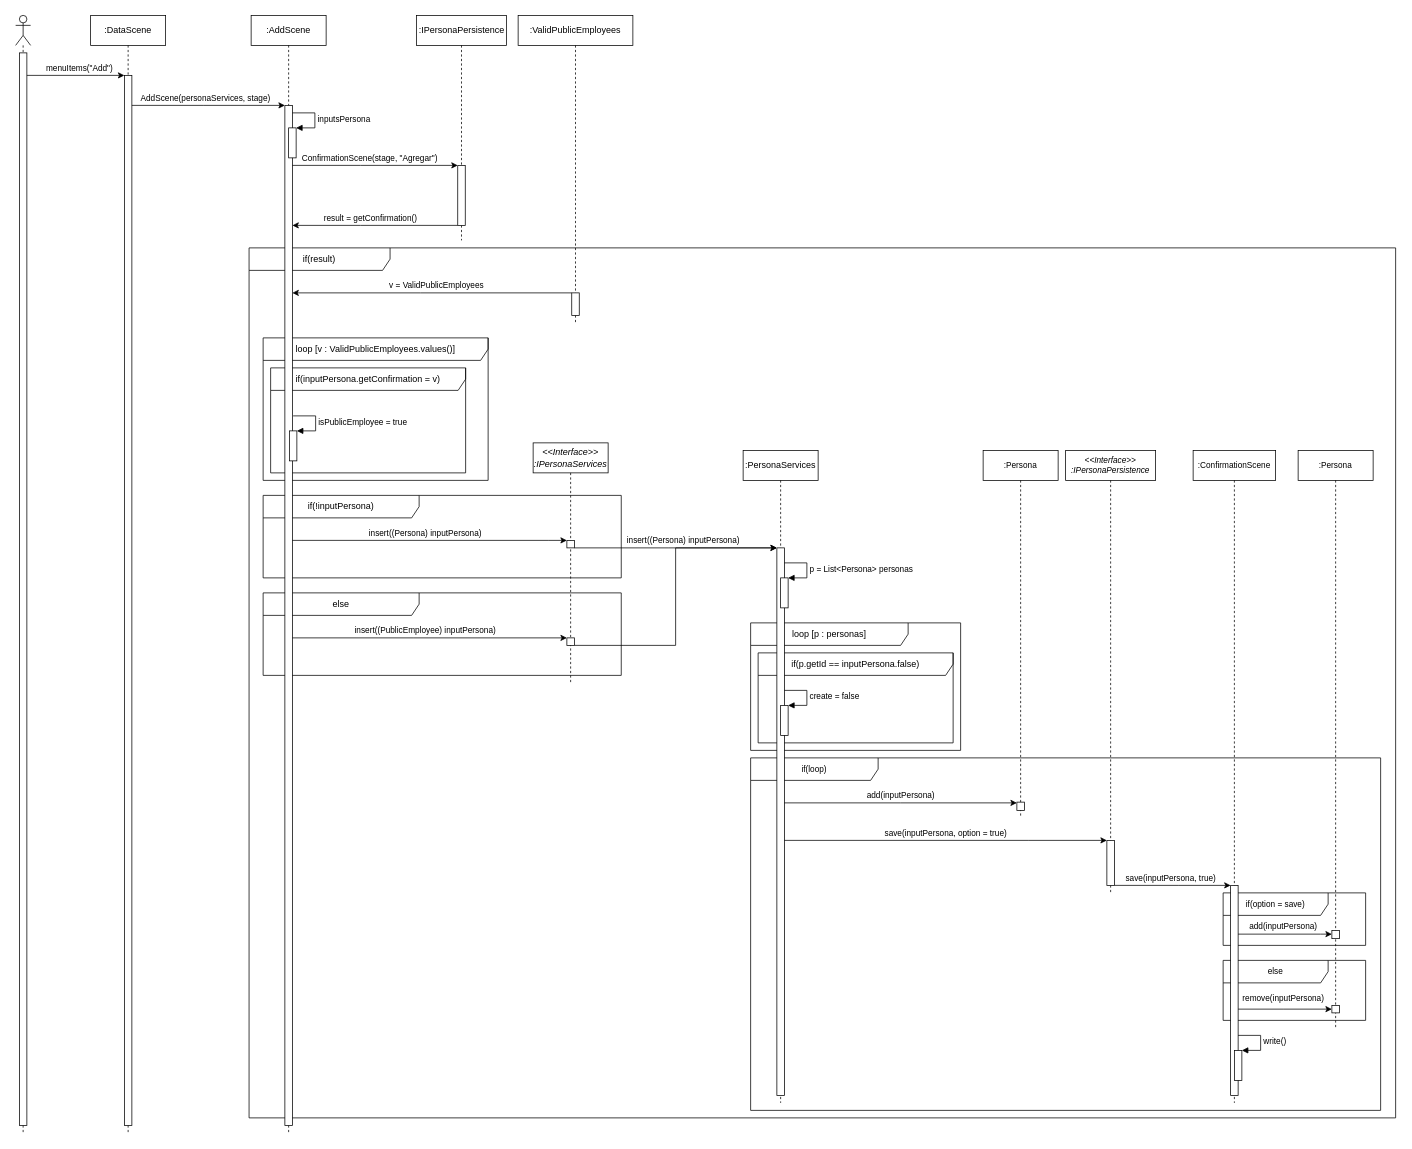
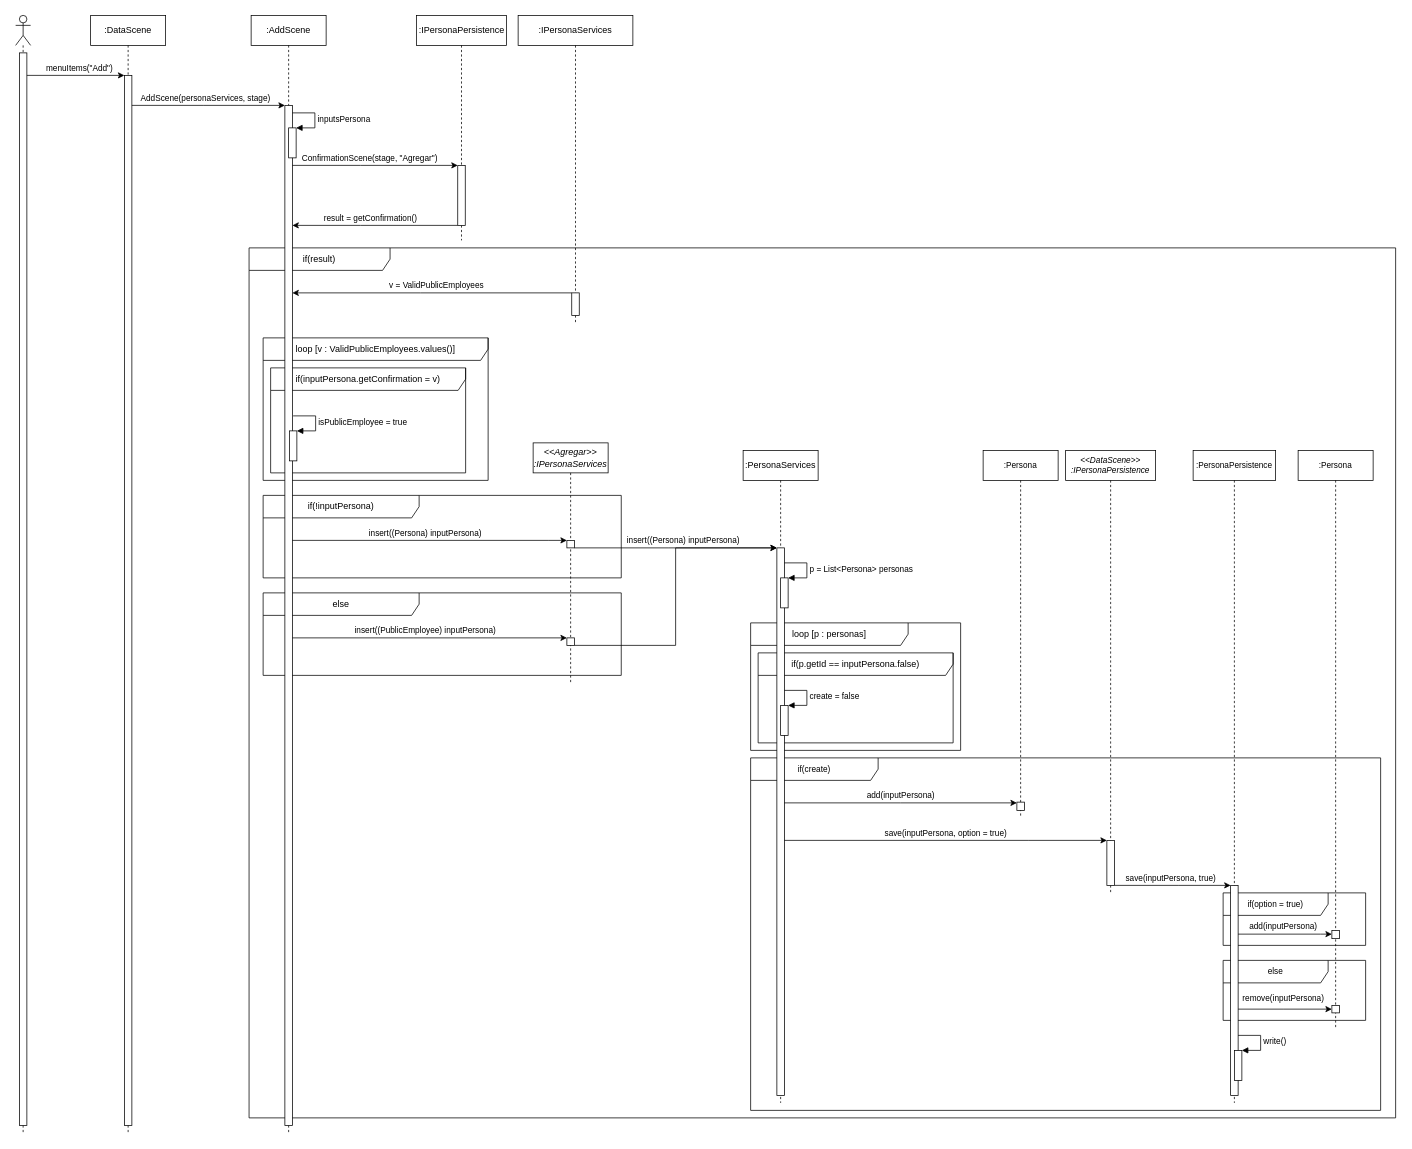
- <mxCell id="28" value=":ValidPublicEmployees" style="shape=umlLifeline;perimeter=lifelinePerimeter;whiteSpace=wrap;html=1;container=1;collapsible=0;recursiveResize=0;outlineConnect=0;" parent="1" vertex="1"><mxGeometry x="690" y="20" width="153" height="410" as="geometry" /></mxCell>
+ <mxCell id="28" value=":IPersonaServices" style="shape=umlLifeline;perimeter=lifelinePerimeter;whiteSpace=wrap;html=1;container=1;collapsible=0;recursiveResize=0;outlineConnect=0;" parent="1" vertex="1"><mxGeometry x="690" y="20" width="153" height="410" as="geometry" /></mxCell>
- <mxCell id="31" value="&amp;lt;&amp;lt;Interface&amp;gt;&amp;gt;&lt;br&gt;:IPersonaServices" style="shape=umlLifeline;perimeter=lifelinePerimeter;whiteSpace=wrap;html=1;container=1;collapsible=0;recursiveResize=0;outlineConnect=0;fontStyle=2" parent="1" vertex="1"><mxGeometry x="710" y="590" width="100" height="320" as="geometry" /></mxCell>
+ <mxCell id="31" value="&amp;lt;&amp;lt;Agregar&amp;gt;&amp;gt;&lt;br&gt;:IPersonaServices" style="shape=umlLifeline;perimeter=lifelinePerimeter;whiteSpace=wrap;html=1;container=1;collapsible=0;recursiveResize=0;outlineConnect=0;fontStyle=2" parent="1" vertex="1"><mxGeometry x="710" y="590" width="100" height="320" as="geometry" /></mxCell>
- <mxCell id="47" value="&amp;lt;&amp;lt;Interface&amp;gt;&amp;gt;&lt;br&gt;:IPersonaPersistence" style="shape=umlLifeline;perimeter=lifelinePerimeter;whiteSpace=wrap;html=1;container=1;collapsible=0;recursiveResize=0;outlineConnect=0;fontSize=11;fontStyle=2" parent="1" vertex="1"><mxGeometry x="1420" y="600" width="120" height="590" as="geometry" /></mxCell>
+ <mxCell id="47" value="&amp;lt;&amp;lt;DataScene&amp;gt;&amp;gt;&lt;br&gt;:IPersonaPersistence" style="shape=umlLifeline;perimeter=lifelinePerimeter;whiteSpace=wrap;html=1;container=1;collapsible=0;recursiveResize=0;outlineConnect=0;fontSize=11;fontStyle=2" parent="1" vertex="1"><mxGeometry x="1420" y="600" width="120" height="590" as="geometry" /></mxCell>
- <mxCell id="50" value=":ConfirmationScene" style="shape=umlLifeline;perimeter=lifelinePerimeter;whiteSpace=wrap;html=1;container=1;collapsible=0;recursiveResize=0;outlineConnect=0;fontSize=11;" parent="1" vertex="1"><mxGeometry x="1590" y="600" width="110" height="870" as="geometry" /></mxCell>
+ <mxCell id="50" value=":PersonaPersistence" style="shape=umlLifeline;perimeter=lifelinePerimeter;whiteSpace=wrap;html=1;container=1;collapsible=0;recursiveResize=0;outlineConnect=0;fontSize=11;" parent="1" vertex="1"><mxGeometry x="1590" y="600" width="110" height="870" as="geometry" /></mxCell>
- <mxCell id="3" value="if(loop)" style="shape=umlFrame;whiteSpace=wrap;html=1;fontSize=11;width=170;height=30;" parent="1" vertex="1"><mxGeometry x="1000" y="1010" width="840" height="470" as="geometry" /></mxCell>
+ <mxCell id="3" value="if(create)" style="shape=umlFrame;whiteSpace=wrap;html=1;fontSize=11;width=170;height=30;" parent="1" vertex="1"><mxGeometry x="1000" y="1010" width="840" height="470" as="geometry" /></mxCell>
- <mxCell id="5" value="if(option = save)" style="shape=umlFrame;whiteSpace=wrap;html=1;fontSize=11;width=140;height=30;" parent="1" vertex="1"><mxGeometry x="1630" y="1190" width="190" height="70" as="geometry" /></mxCell>
+ <mxCell id="5" value="if(option = true)" style="shape=umlFrame;whiteSpace=wrap;html=1;fontSize=11;width=140;height=30;" parent="1" vertex="1"><mxGeometry x="1630" y="1190" width="190" height="70" as="geometry" /></mxCell>
